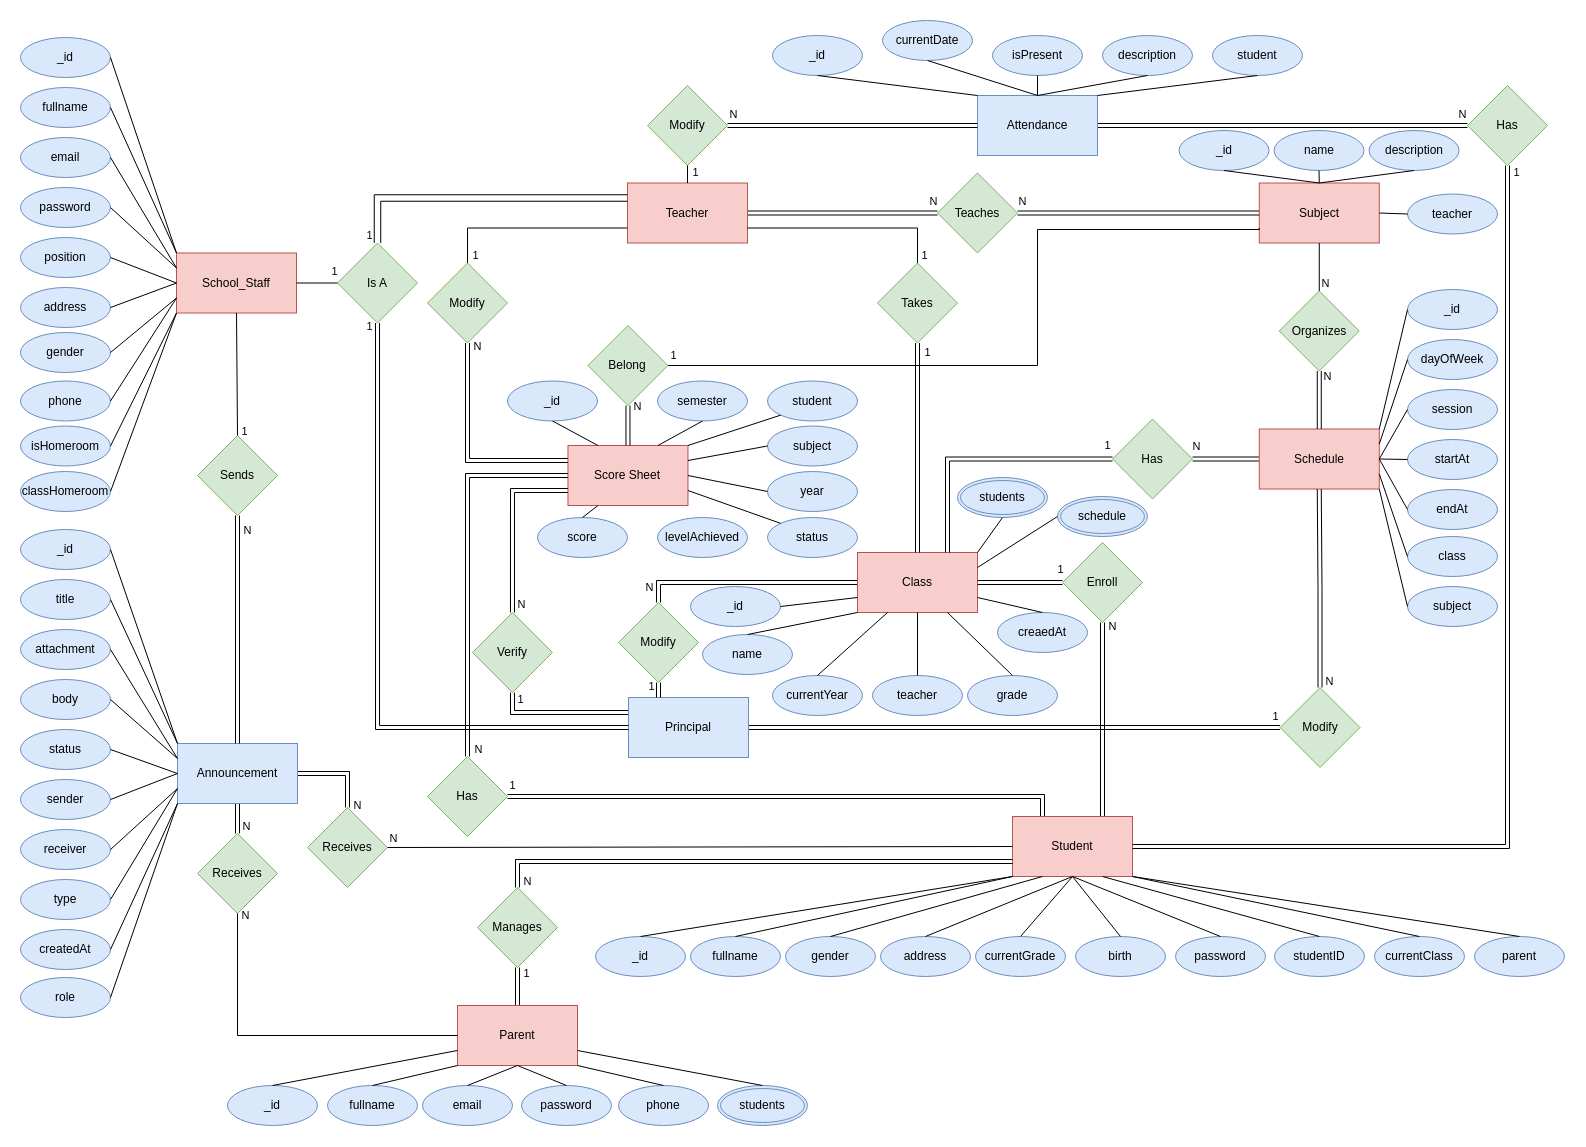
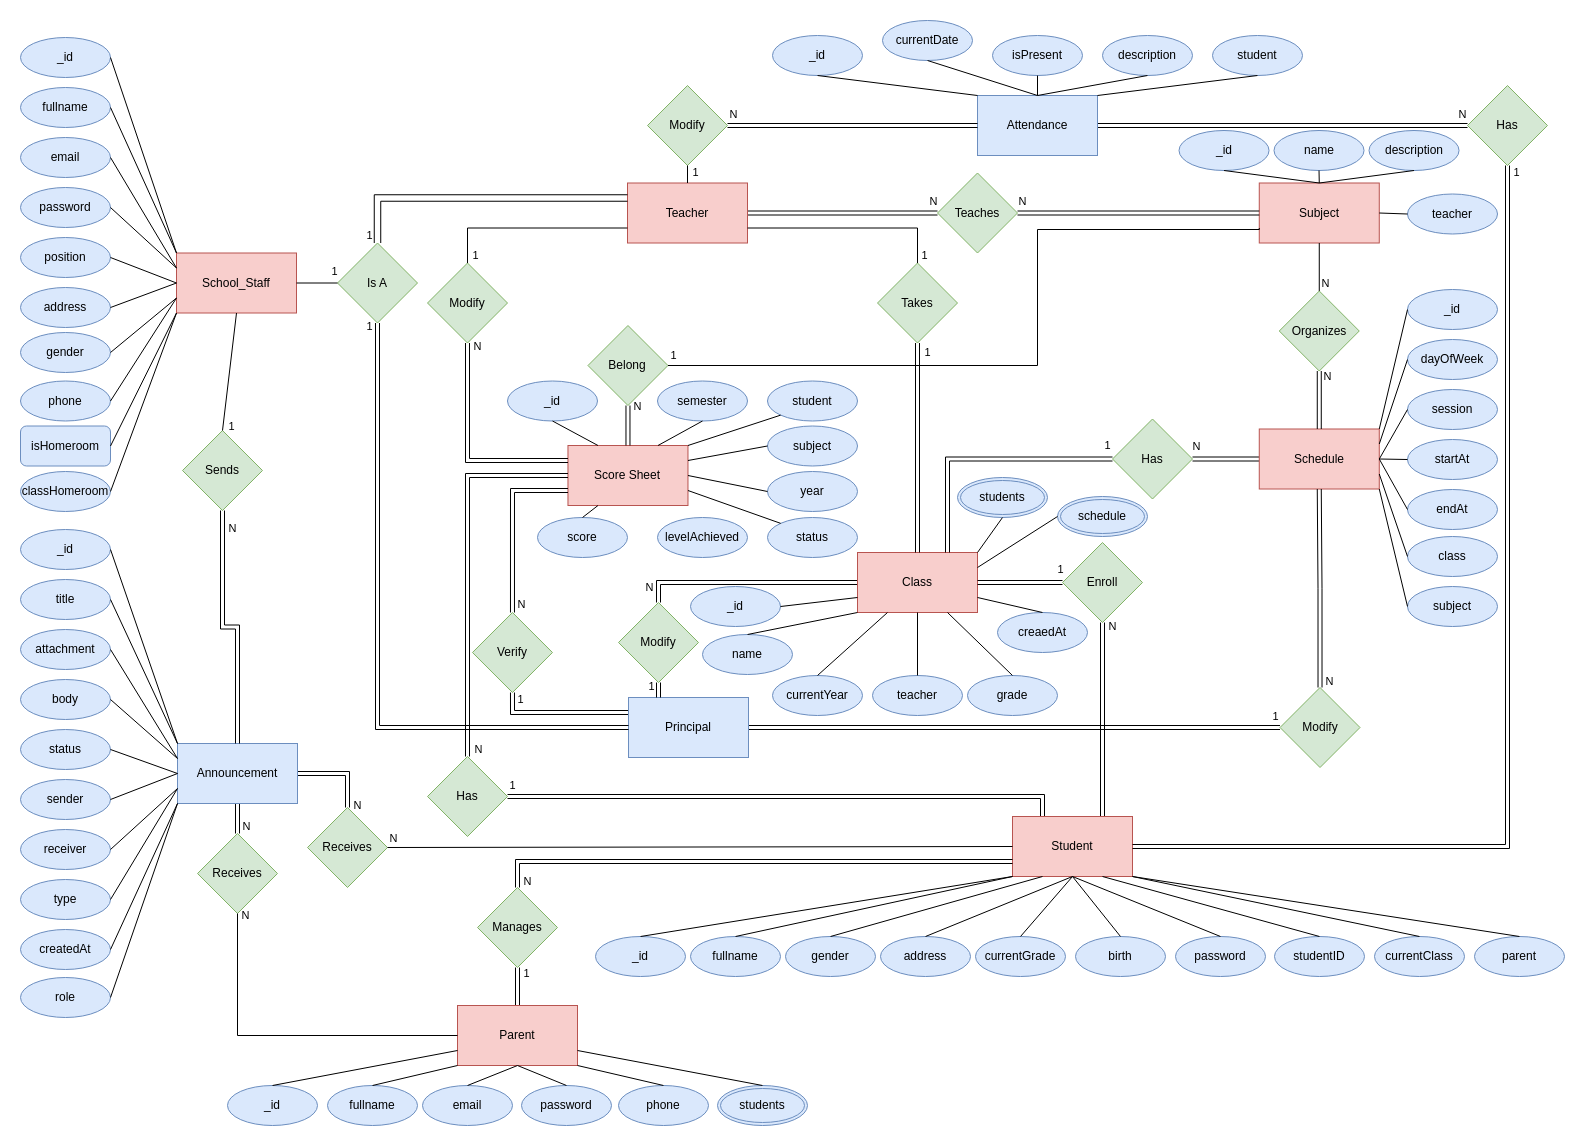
- <mxCell id="189" value="isHomeroom" style="ellipse;whiteSpace=wrap;html=1;fillColor=#dae8fc;strokeColor=#6c8ebf;" parent="1" vertex="1"><mxGeometry x="20" y="425.5" width="90" height="40" as="geometry" /></mxCell>
+ <mxCell id="189" value="isHomeroom" style="whiteSpace=wrap;html=1;fillColor=#dae8fc;strokeColor=#6c8ebf;rounded=1;" parent="1" vertex="1"><mxGeometry x="20" y="425.5" width="90" height="40" as="geometry" /></mxCell>
- <mxCell id="81" value="Sends" style="rhombus;whiteSpace=wrap;html=1;fillColor=#d5e8d4;strokeColor=#82b366;" parent="1" vertex="1"><mxGeometry x="197" y="435" width="80" height="80" as="geometry" /></mxCell>
+ <mxCell id="81" value="Sends" style="rhombus;whiteSpace=wrap;html=1;fillColor=#d5e8d4;strokeColor=#82b366;" parent="1" vertex="1"><mxGeometry x="182" y="430" width="80" height="80" as="geometry" /></mxCell>
